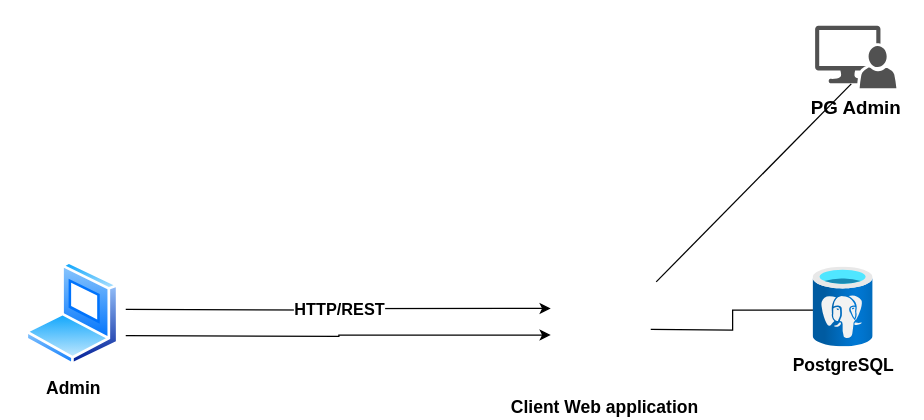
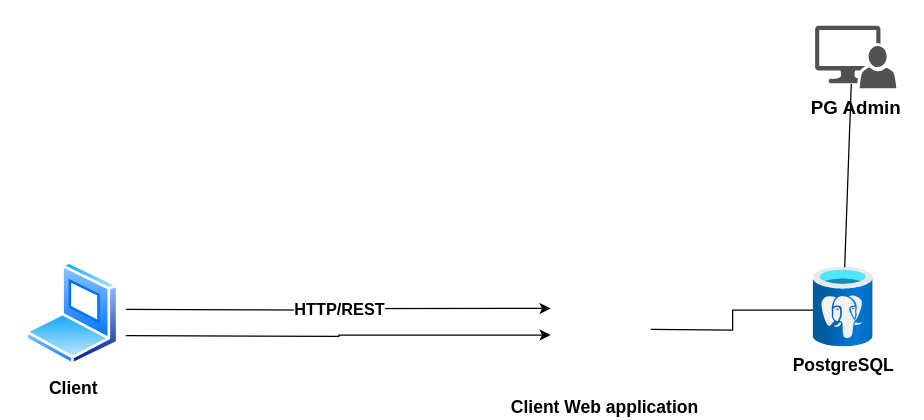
- <mxCell id="8" style="rounded=0;orthogonalLoop=1;jettySize=auto;html=1;exitX=0.445;exitY=0.932;exitDx=0;exitDy=0;exitPerimeter=0;fontSize=15;endArrow=none;endFill=0;strokeColor=default;" edge="1" parent="1" source="9" target="3"><mxGeometry relative="1" as="geometry" /></mxCell>
+ <mxCell id="8" style="rounded=0;orthogonalLoop=1;jettySize=auto;html=1;exitX=0.445;exitY=0.932;exitDx=0;exitDy=0;exitPerimeter=0;fontSize=15;endArrow=none;endFill=0;strokeColor=default;" edge="1" parent="1" source="9" target="4"><mxGeometry relative="1" as="geometry" /></mxCell>
- <mxCell id="7" value="&lt;b&gt;&lt;font style=&quot;font-size: 14px&quot;&gt;Admin&lt;/font&gt;&lt;/b&gt;" style="aspect=fixed;perimeter=ellipsePerimeter;html=1;align=center;shadow=0;dashed=0;spacingTop=3;image;image=img/lib/active_directory/laptop_client.svg;" vertex="1" parent="1"><mxGeometry x="20" y="208.89" width="75" height="83.33" as="geometry" /></mxCell>
+ <mxCell id="7" value="&lt;b&gt;&lt;font style=&quot;font-size: 14px&quot;&gt;Client&lt;/font&gt;&lt;/b&gt;" style="aspect=fixed;perimeter=ellipsePerimeter;html=1;align=center;shadow=0;dashed=0;spacingTop=3;image;image=img/lib/active_directory/laptop_client.svg;" vertex="1" parent="1"><mxGeometry x="20" y="208.89" width="75" height="83.33" as="geometry" /></mxCell>
